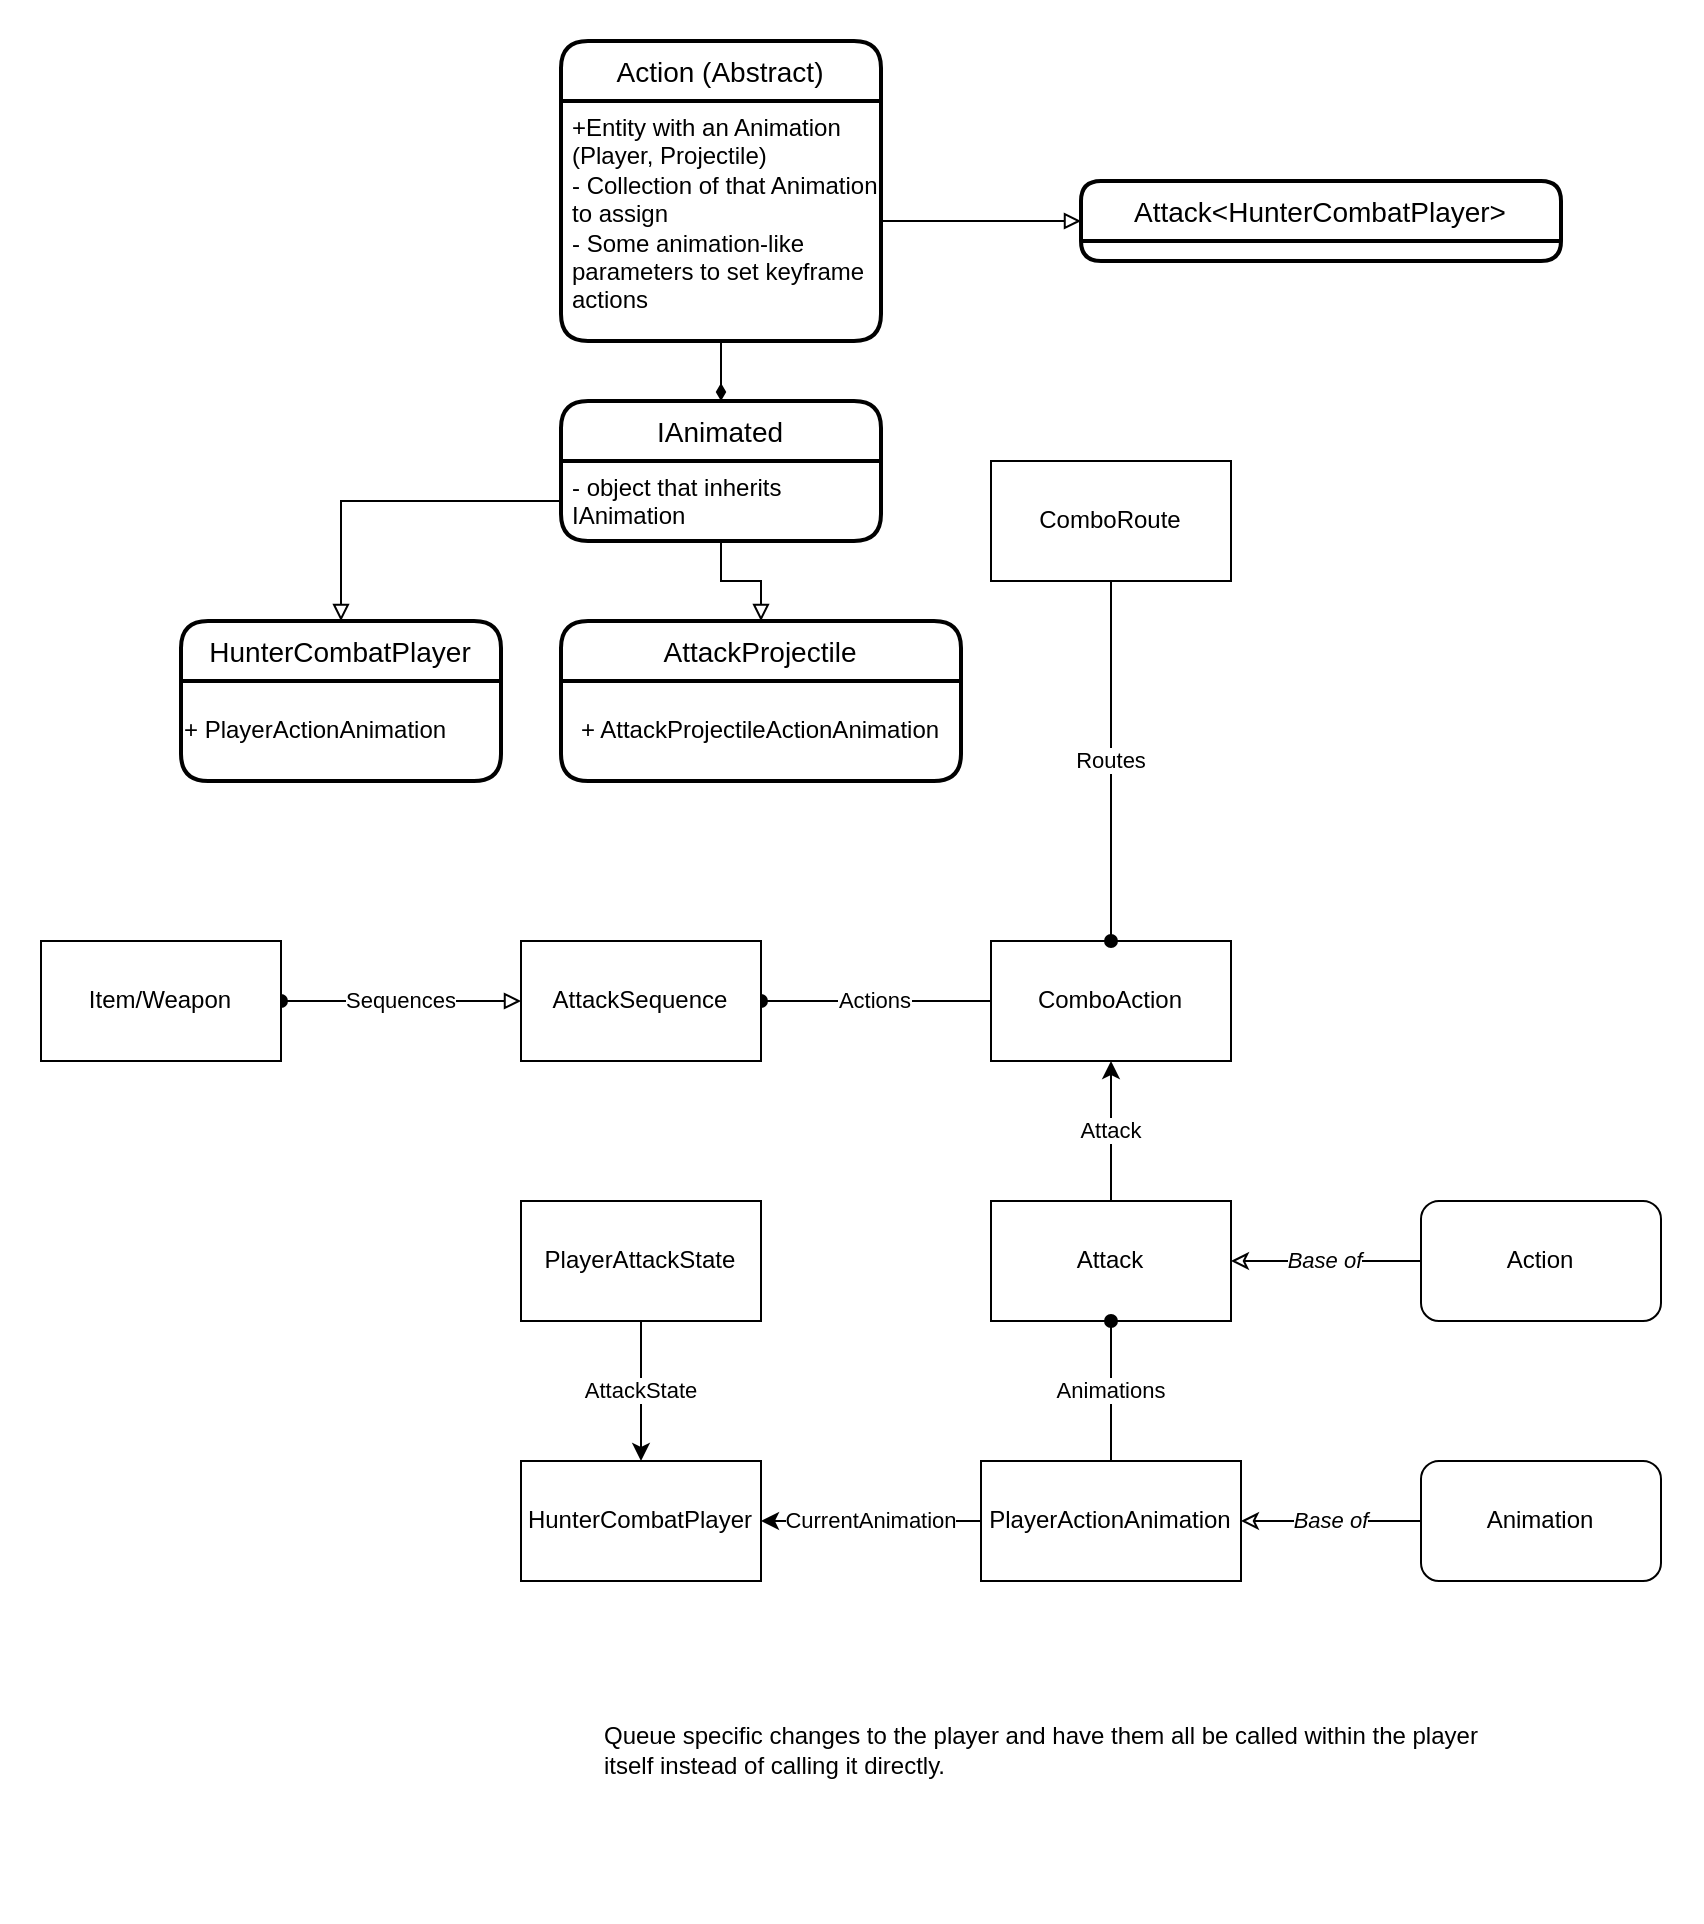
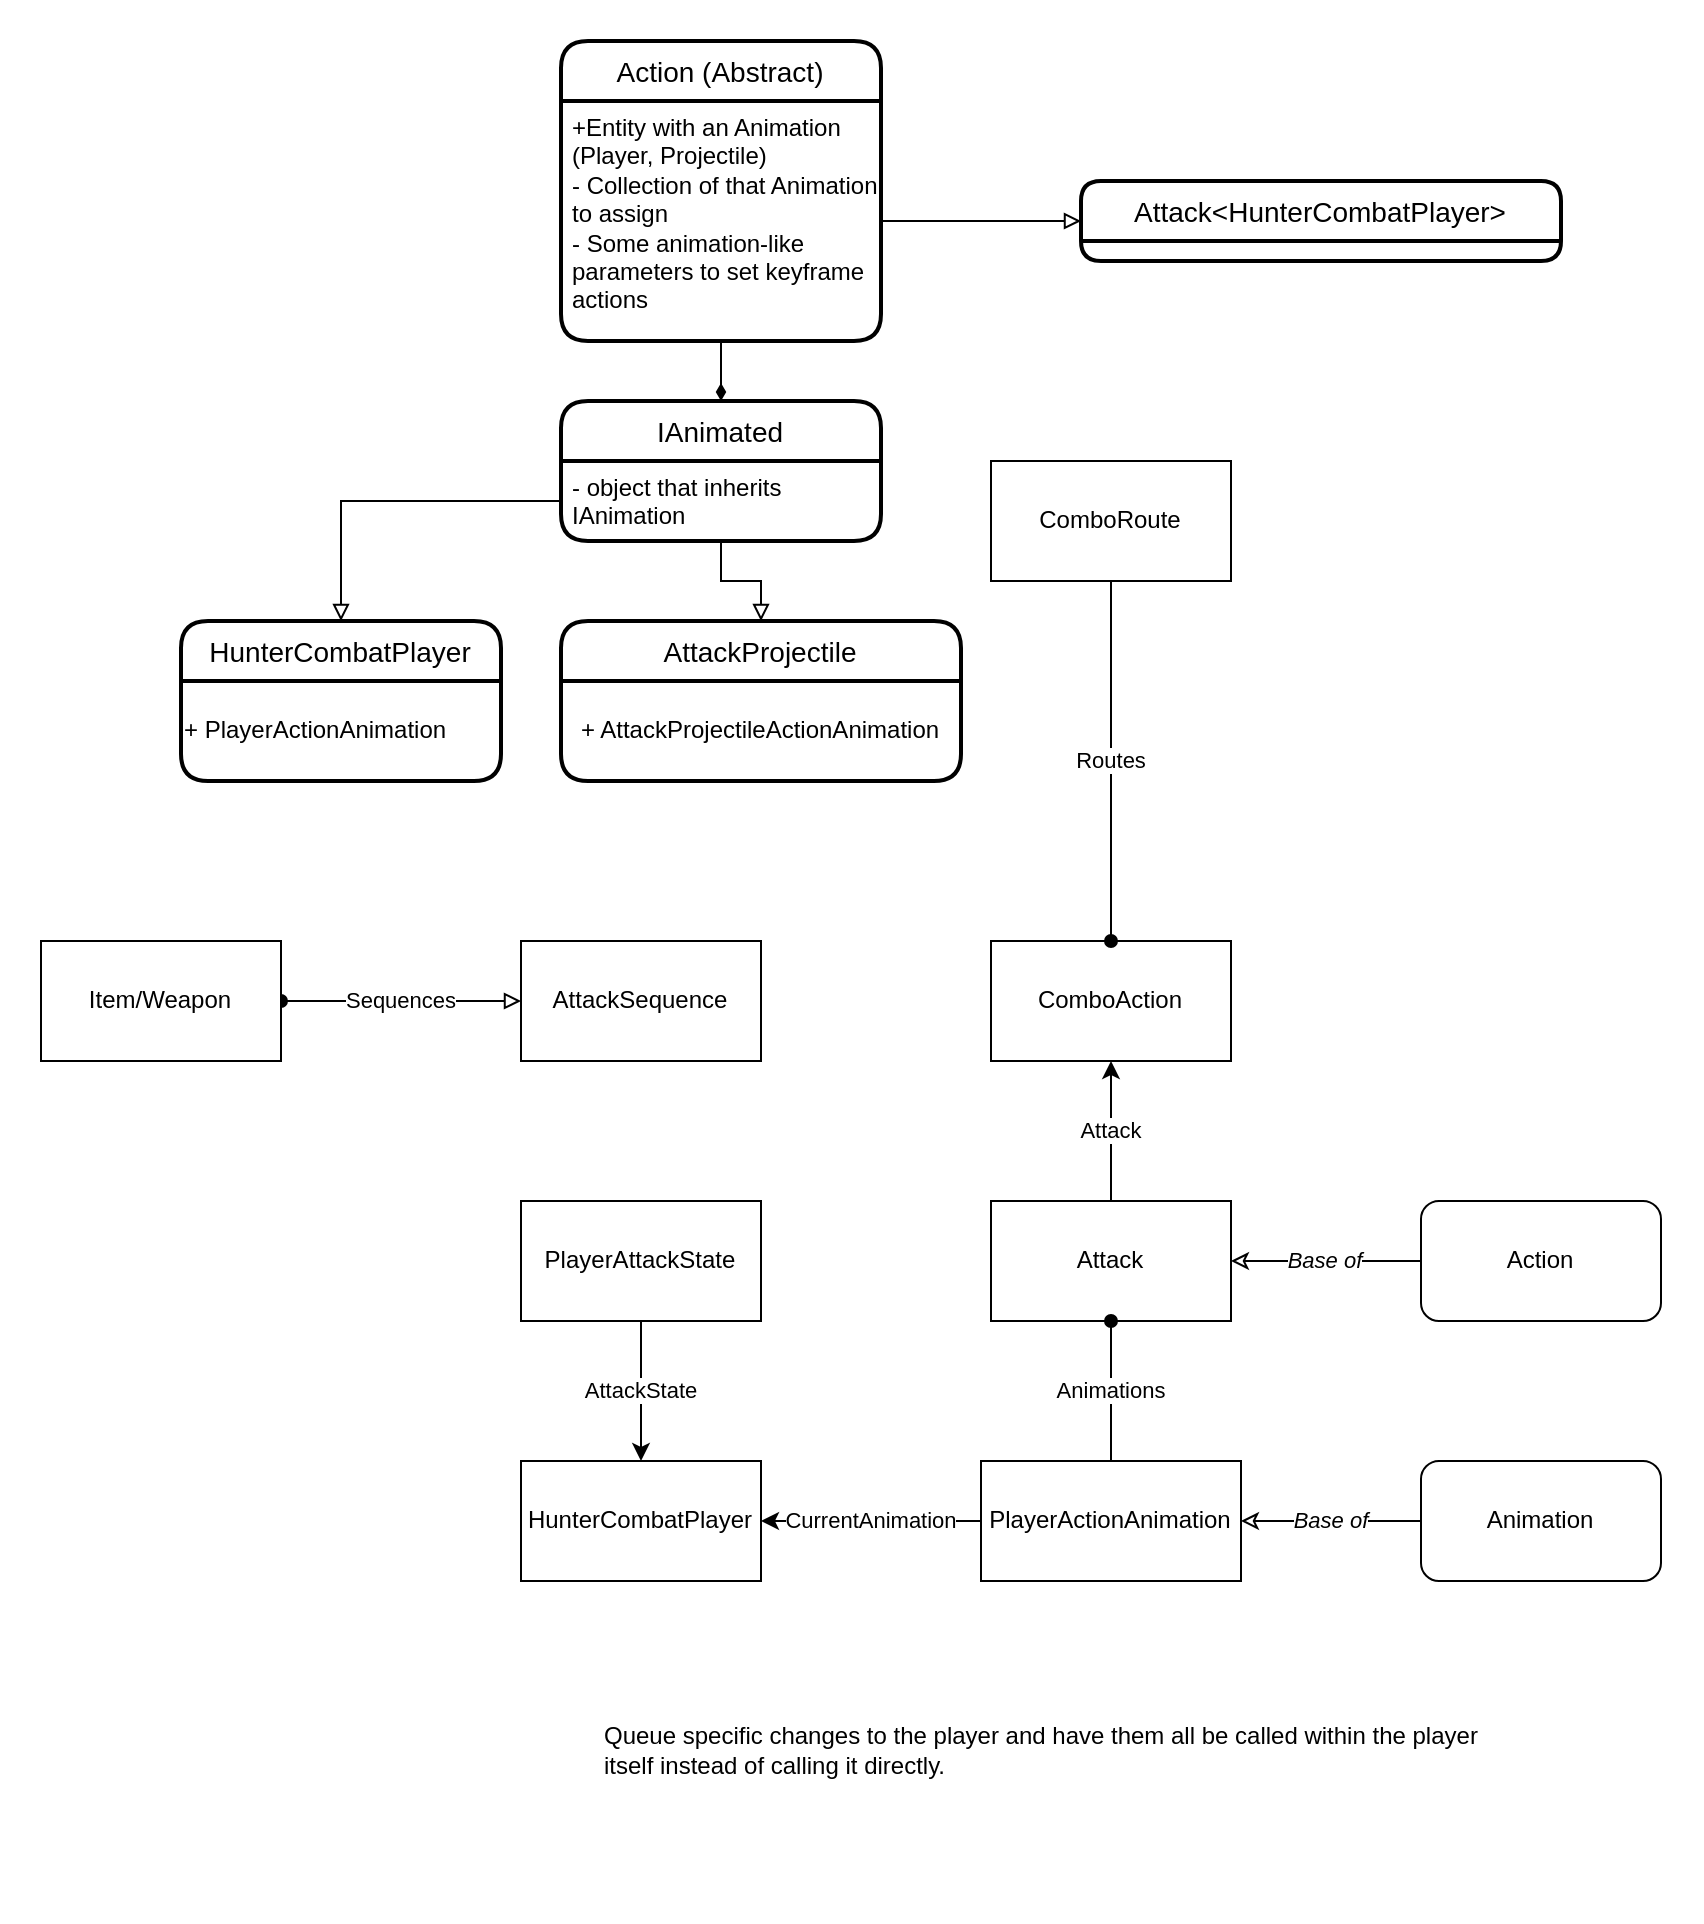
- <mxCell id="26" value="Actions" style="edgeStyle=orthogonalEdgeStyle;rounded=0;orthogonalLoop=1;jettySize=auto;html=1;entryX=1;entryY=0.5;entryDx=0;entryDy=0;startArrow=none;startFill=0;endArrow=oval;endFill=1;" edge="1" parent="1" source="27" target="28"><mxGeometry relative="1" as="geometry" /></mxCell>
